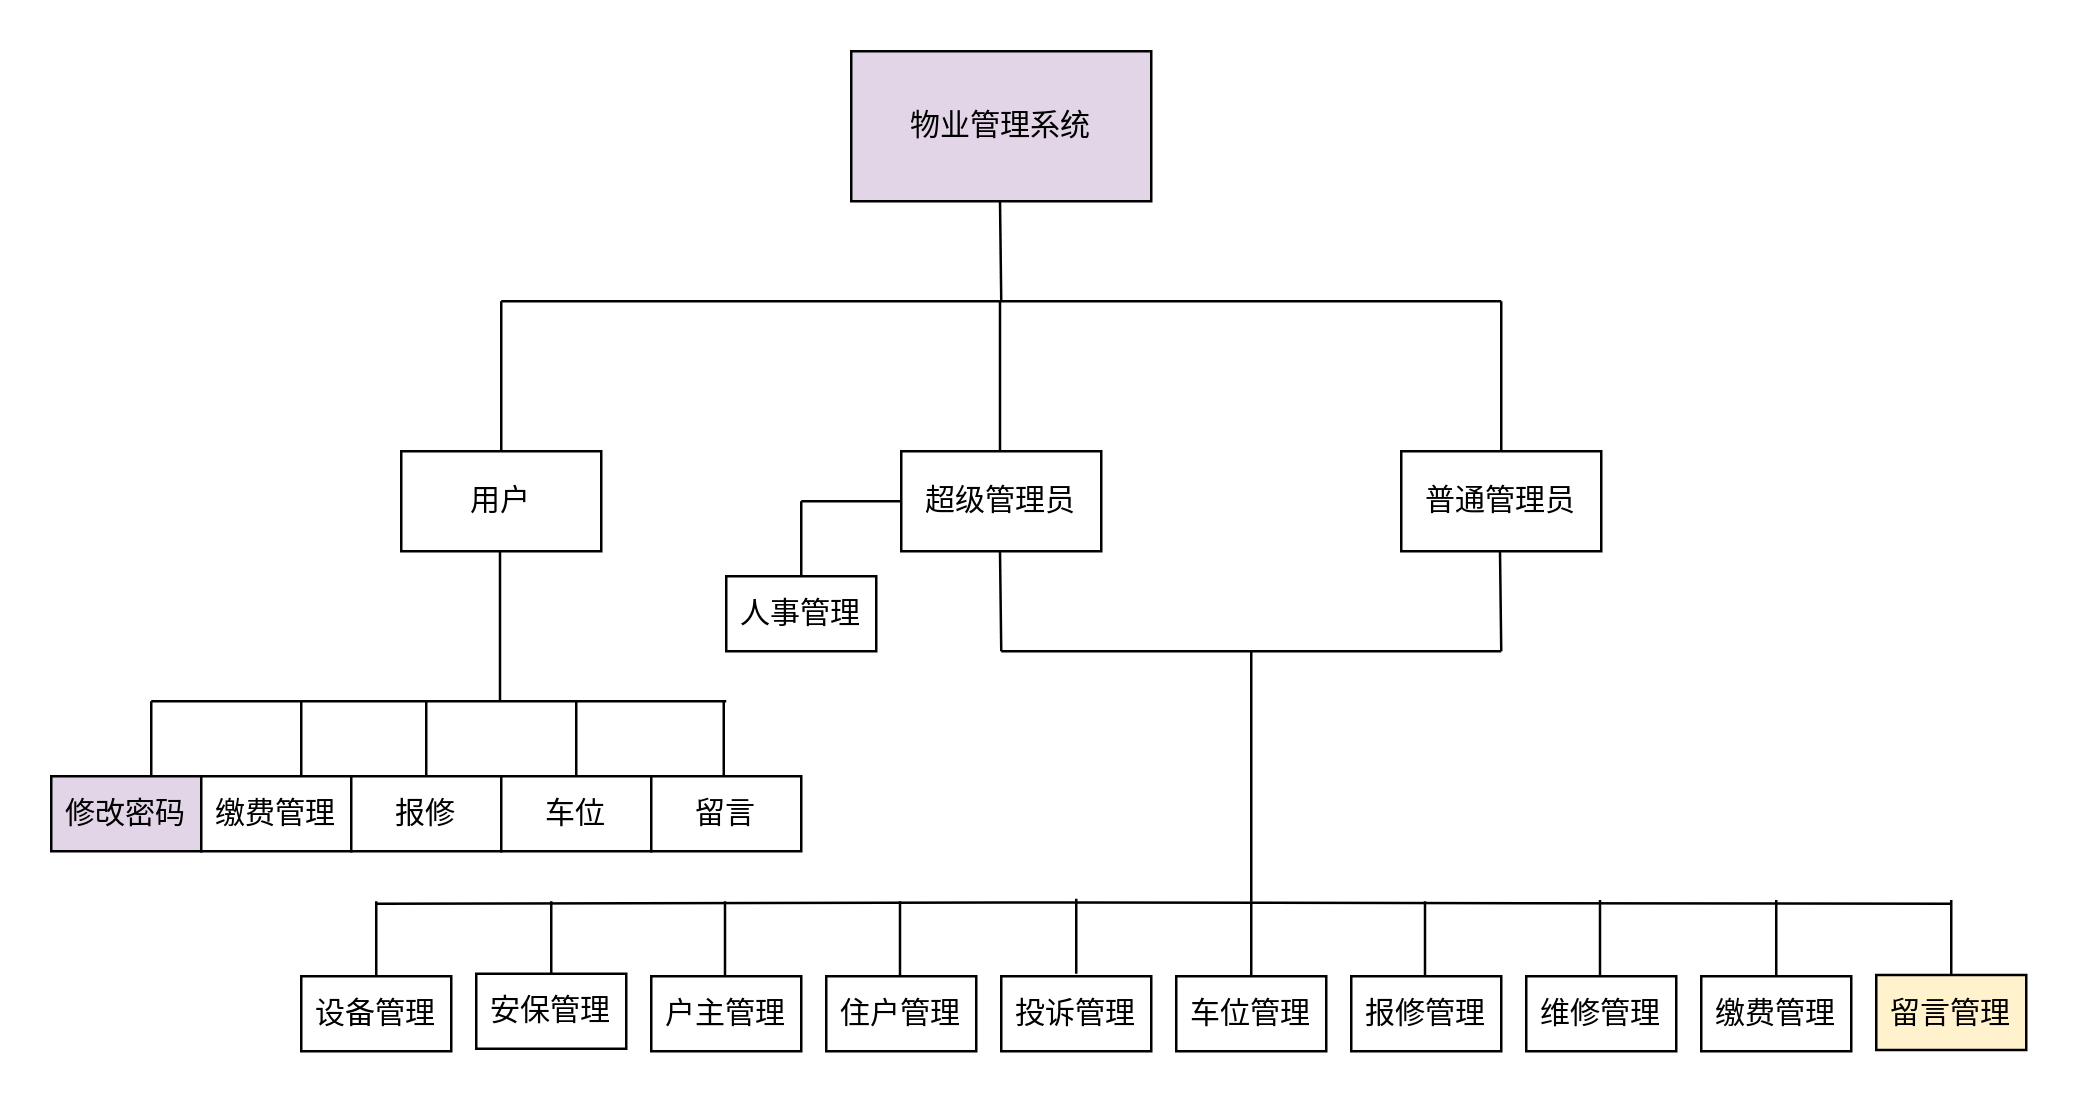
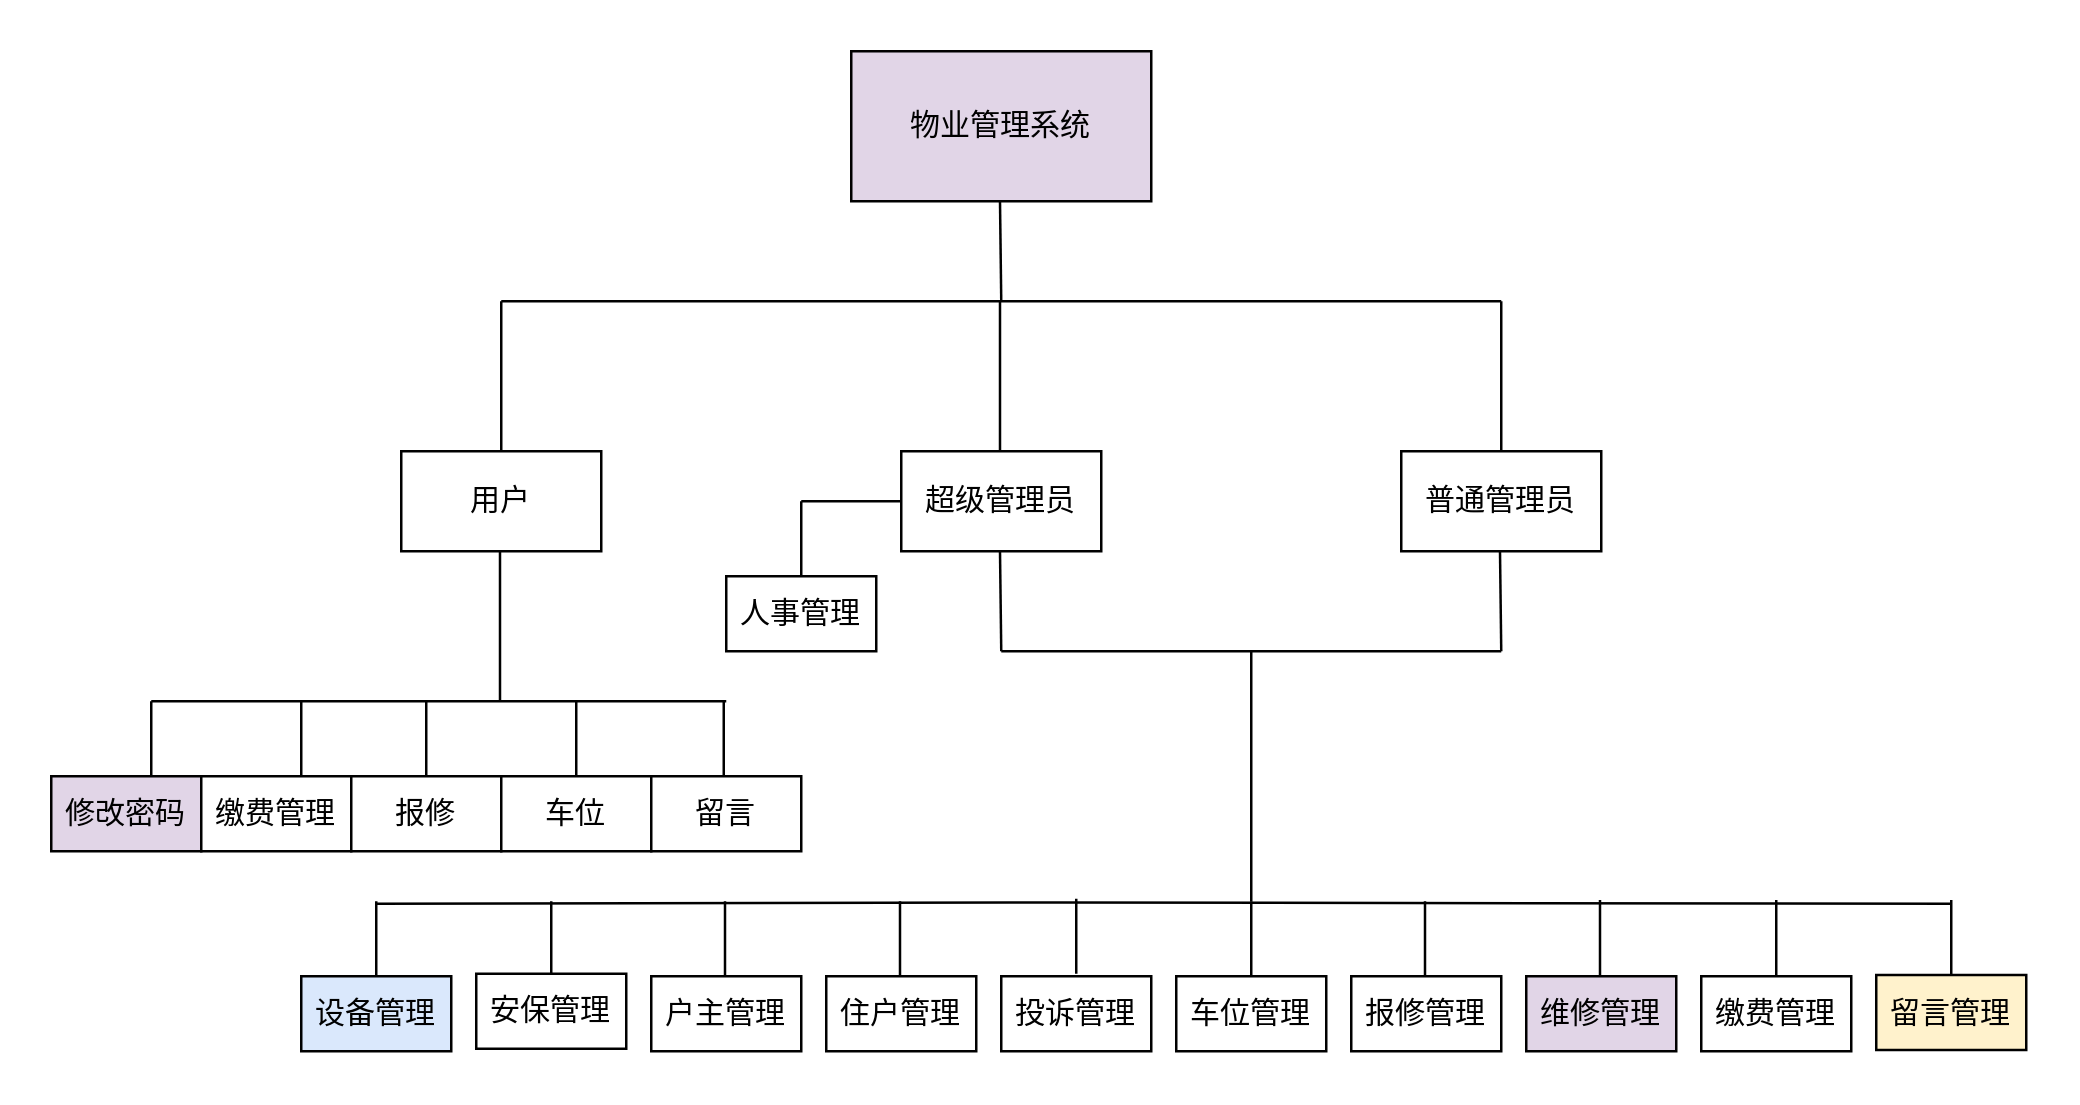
- <mxCell id="37" value="设备管理" style="rounded=0;whiteSpace=wrap;html=1;" vertex="1" parent="1"><mxGeometry x="120" y="390" width="60" height="30" as="geometry" /></mxCell>
+ <mxCell id="37" value="设备管理" style="rounded=0;whiteSpace=wrap;html=1;fillColor=#dae8fc;" vertex="1" parent="1"><mxGeometry x="120" y="390" width="60" height="30" as="geometry" /></mxCell>
- <mxCell id="45" value="维修管理" style="rounded=0;whiteSpace=wrap;html=1;" vertex="1" parent="1"><mxGeometry x="610" y="390" width="60" height="30" as="geometry" /></mxCell>
+ <mxCell id="45" value="维修管理" style="rounded=0;whiteSpace=wrap;html=1;fillColor=#e1d5e7;" vertex="1" parent="1"><mxGeometry x="610" y="390" width="60" height="30" as="geometry" /></mxCell>
